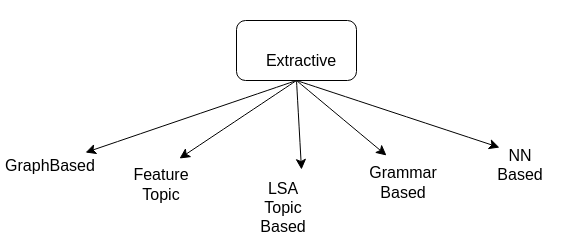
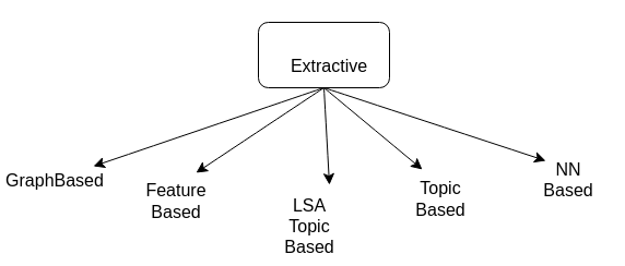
- <mxCell id="12" value="Grammar Based" style="text;html=1;align=center;verticalAlign=middle;whiteSpace=wrap;rounded=0;fontSize=16;" vertex="1" parent="1"><mxGeometry x="373" y="167" width="60" height="30" as="geometry" /></mxCell>
+ <mxCell id="12" value="Topic Based" style="text;html=1;align=center;verticalAlign=middle;whiteSpace=wrap;rounded=0;fontSize=16;" vertex="1" parent="1"><mxGeometry x="373" y="167" width="60" height="30" as="geometry" /></mxCell>
- <mxCell id="10" value="Feature Topic" style="text;html=1;align=center;verticalAlign=middle;whiteSpace=wrap;rounded=0;fontSize=16;" vertex="1" parent="1"><mxGeometry x="131" y="169" width="60" height="30" as="geometry" /></mxCell>
+ <mxCell id="10" value="Feature Based" style="text;html=1;align=center;verticalAlign=middle;whiteSpace=wrap;rounded=0;fontSize=16;" vertex="1" parent="1"><mxGeometry x="131" y="169" width="60" height="30" as="geometry" /></mxCell>
